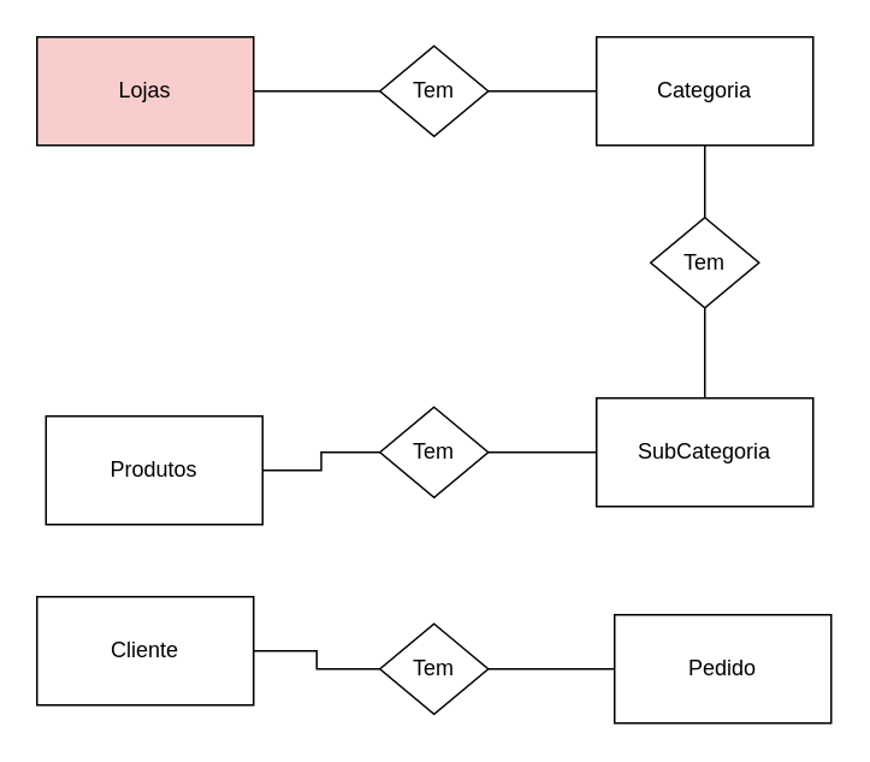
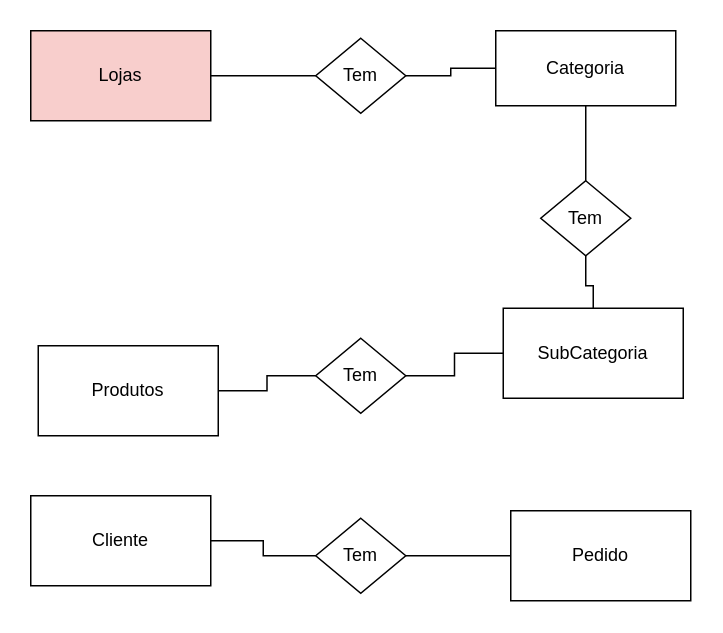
- <mxCell id="6" value="Categoria" style="rounded=0;whiteSpace=wrap;html=1;" vertex="1" parent="1"><mxGeometry x="330" y="20" width="120" height="60" as="geometry" /></mxCell>
+ <mxCell id="6" value="Categoria" style="rounded=0;whiteSpace=wrap;html=1;" vertex="1" parent="1"><mxGeometry x="330" y="20" width="120" height="50" as="geometry" /></mxCell>
- <mxCell id="8" value="SubCategoria" style="rounded=0;whiteSpace=wrap;html=1;" vertex="1" parent="1"><mxGeometry x="330" y="220" width="120" height="60" as="geometry" /></mxCell>
+ <mxCell id="8" value="SubCategoria" style="rounded=0;whiteSpace=wrap;html=1;" vertex="1" parent="1"><mxGeometry x="335" y="205" width="120" height="60" as="geometry" /></mxCell>
